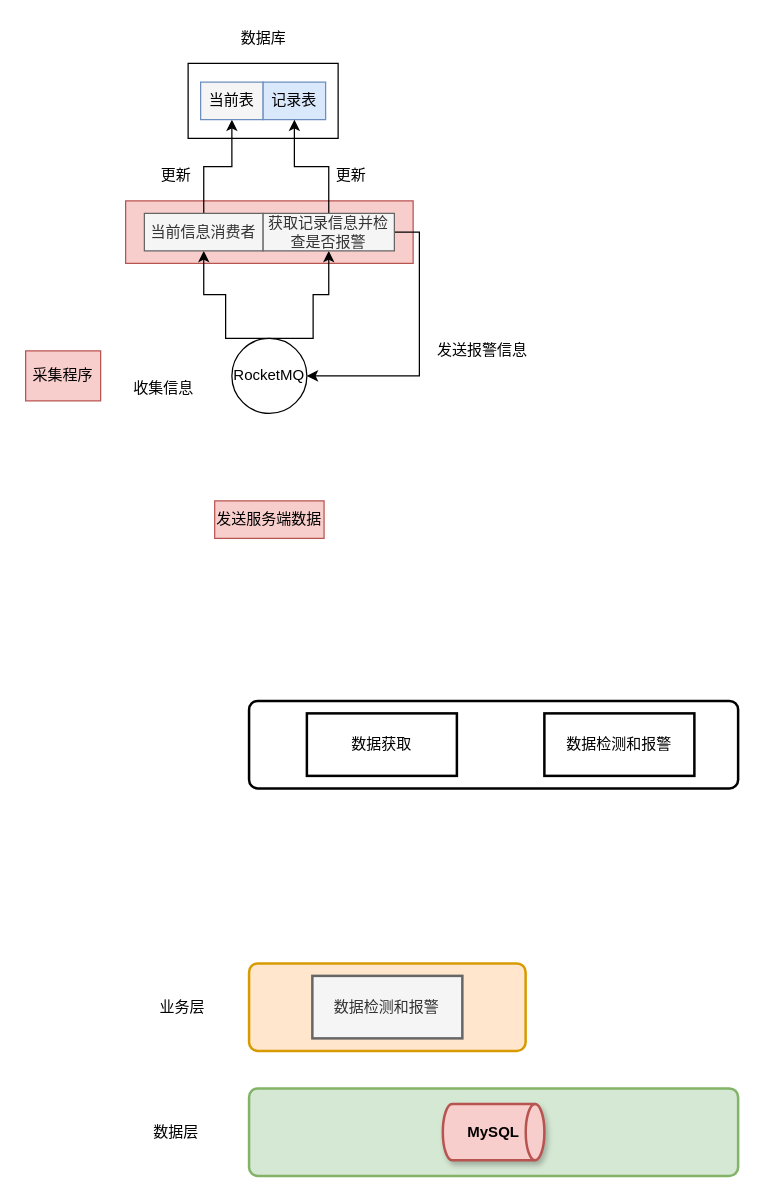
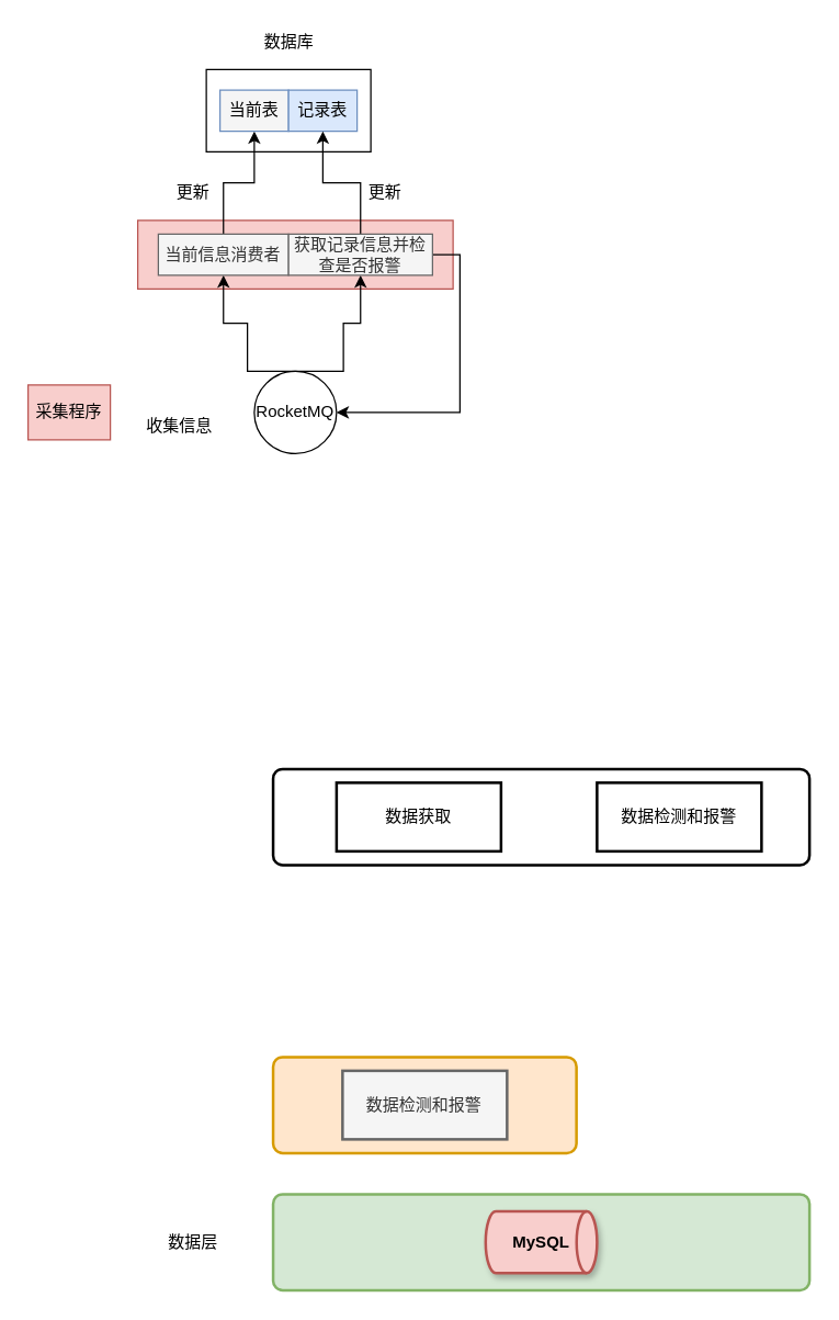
- <mxCell id="21" value="发送报警信息" style="text;html=1;align=center;verticalAlign=middle;resizable=0;points=[];autosize=1;" parent="1" vertex="1"><mxGeometry x="340" y="270" width="90" height="20" as="geometry" /></mxCell>
- <mxCell id="14" value="发送服务端数据" style="rounded=0;whiteSpace=wrap;html=1;fillColor=#f8cecc;strokeColor=#b85450;" parent="1" vertex="1"><mxGeometry x="171.25" y="400" width="87.5" height="30" as="geometry" /></mxCell>
- <mxCell id="25" value="业务层" style="text;html=1;align=center;verticalAlign=middle;resizable=0;points=[];autosize=1;" vertex="1" parent="1"><mxGeometry x="120" y="795" width="50" height="20" as="geometry" /></mxCell>
